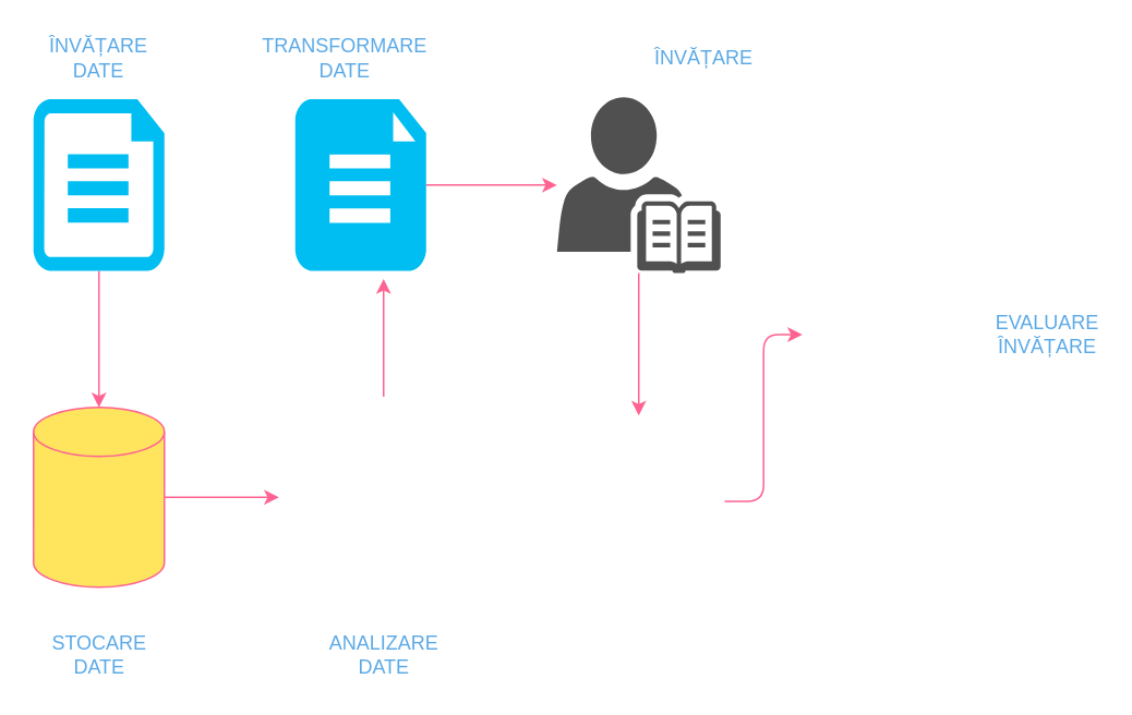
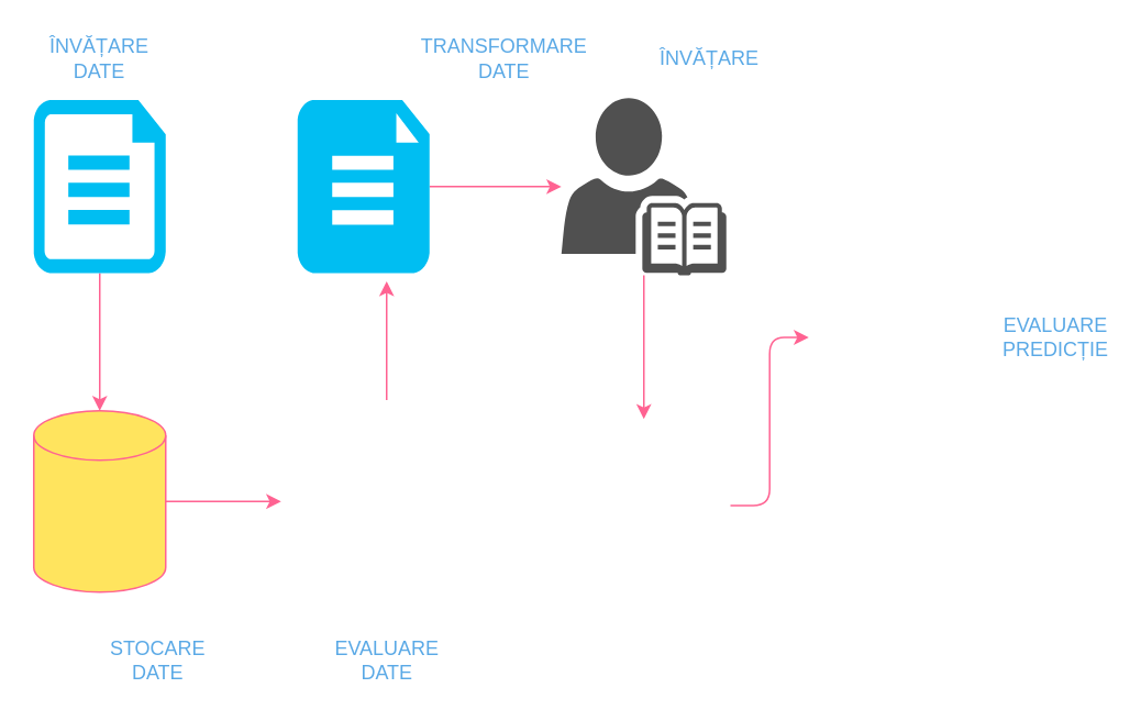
- <mxCell id="17" value="TRANSFORMARE &lt;br&gt;DATE" style="text;html=1;align=center;verticalAlign=middle;resizable=0;points=[];autosize=1;strokeColor=none;fillColor=none;fontColor=#5AA9E6;" vertex="1" parent="1"><mxGeometry x="150" y="20" width="120" height="30" as="geometry" /></mxCell>
+ <mxCell id="17" value="TRANSFORMARE &lt;br&gt;DATE" style="text;html=1;align=center;verticalAlign=middle;resizable=0;points=[];autosize=1;strokeColor=none;fillColor=none;fontColor=#5AA9E6;" vertex="1" parent="1"><mxGeometry x="245" y="20" width="120" height="30" as="geometry" /></mxCell>
- <mxCell id="20" value="EVALUARE ÎNVĂȚARE" style="text;html=1;strokeColor=none;fillColor=none;align=center;verticalAlign=middle;whiteSpace=wrap;rounded=0;sketch=0;fontColor=#5AA9E6;" vertex="1" parent="1"><mxGeometry x="610" y="189" width="60" height="30" as="geometry" /></mxCell>
+ <mxCell id="20" value="EVALUARE PREDICȚIE" style="text;html=1;strokeColor=none;fillColor=none;align=center;verticalAlign=middle;whiteSpace=wrap;rounded=0;sketch=0;fontColor=#5AA9E6;" vertex="1" parent="1"><mxGeometry x="610" y="189" width="60" height="30" as="geometry" /></mxCell>
- <mxCell id="16" value="STOCARE &lt;br&gt;DATE" style="text;html=1;align=center;verticalAlign=middle;resizable=0;points=[];autosize=1;strokeColor=none;fillColor=none;fontColor=#5AA9E6;" vertex="1" parent="1"><mxGeometry x="25" y="385" width="70" height="30" as="geometry" /></mxCell>
+ <mxCell id="16" value="STOCARE &lt;br&gt;DATE" style="text;html=1;align=center;verticalAlign=middle;resizable=0;points=[];autosize=1;strokeColor=none;fillColor=none;fontColor=#5AA9E6;" vertex="1" parent="1"><mxGeometry x="60" y="385" width="70" height="30" as="geometry" /></mxCell>
- <mxCell id="18" value="ANALIZARE&lt;br&gt;DATE" style="text;html=1;align=center;verticalAlign=middle;resizable=0;points=[];autosize=1;strokeColor=none;fillColor=none;fontColor=#5AA9E6;" vertex="1" parent="1"><mxGeometry x="194" y="385" width="80" height="30" as="geometry" /></mxCell>
+ <mxCell id="18" value="EVALUARE&lt;br&gt;DATE" style="text;html=1;align=center;verticalAlign=middle;resizable=0;points=[];autosize=1;strokeColor=none;fillColor=none;fontColor=#5AA9E6;" vertex="1" parent="1"><mxGeometry x="194" y="385" width="80" height="30" as="geometry" /></mxCell>
